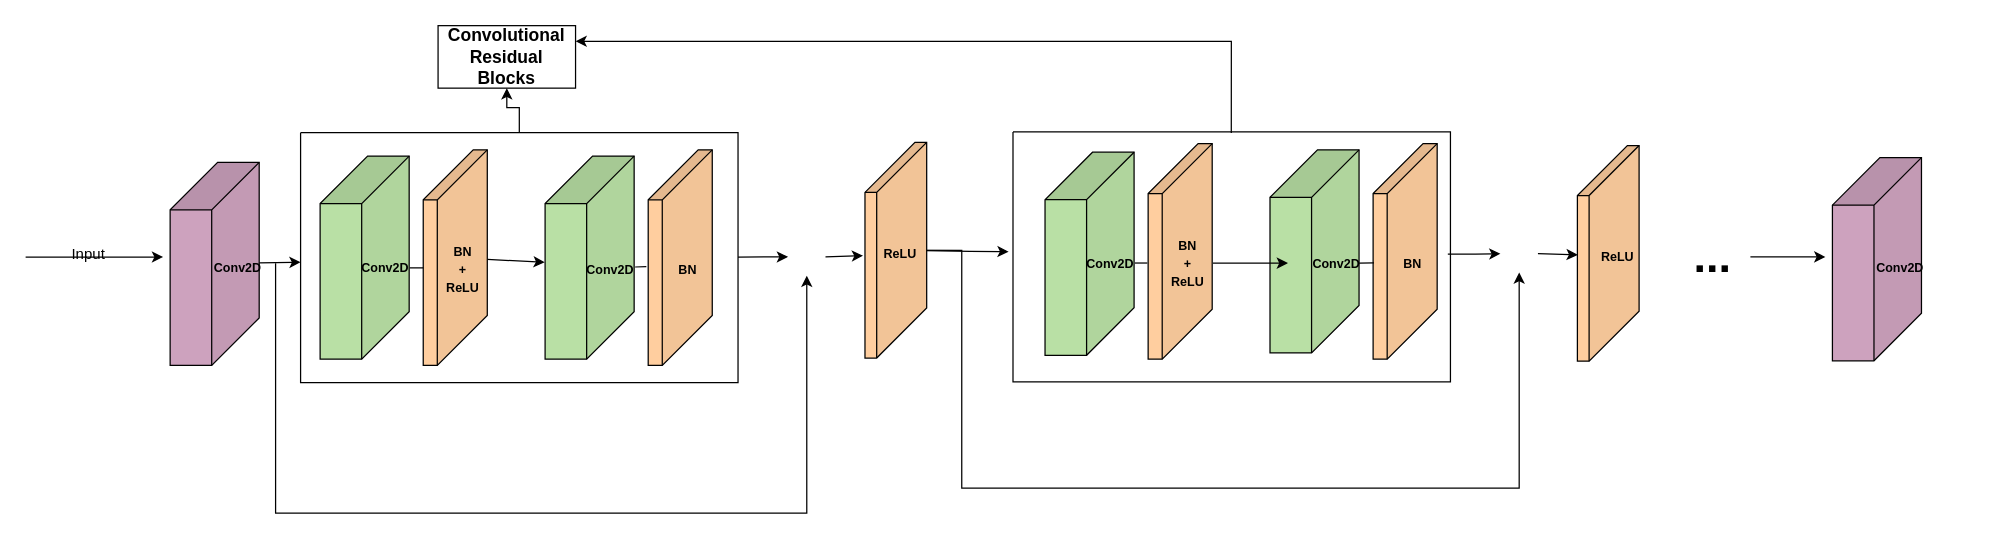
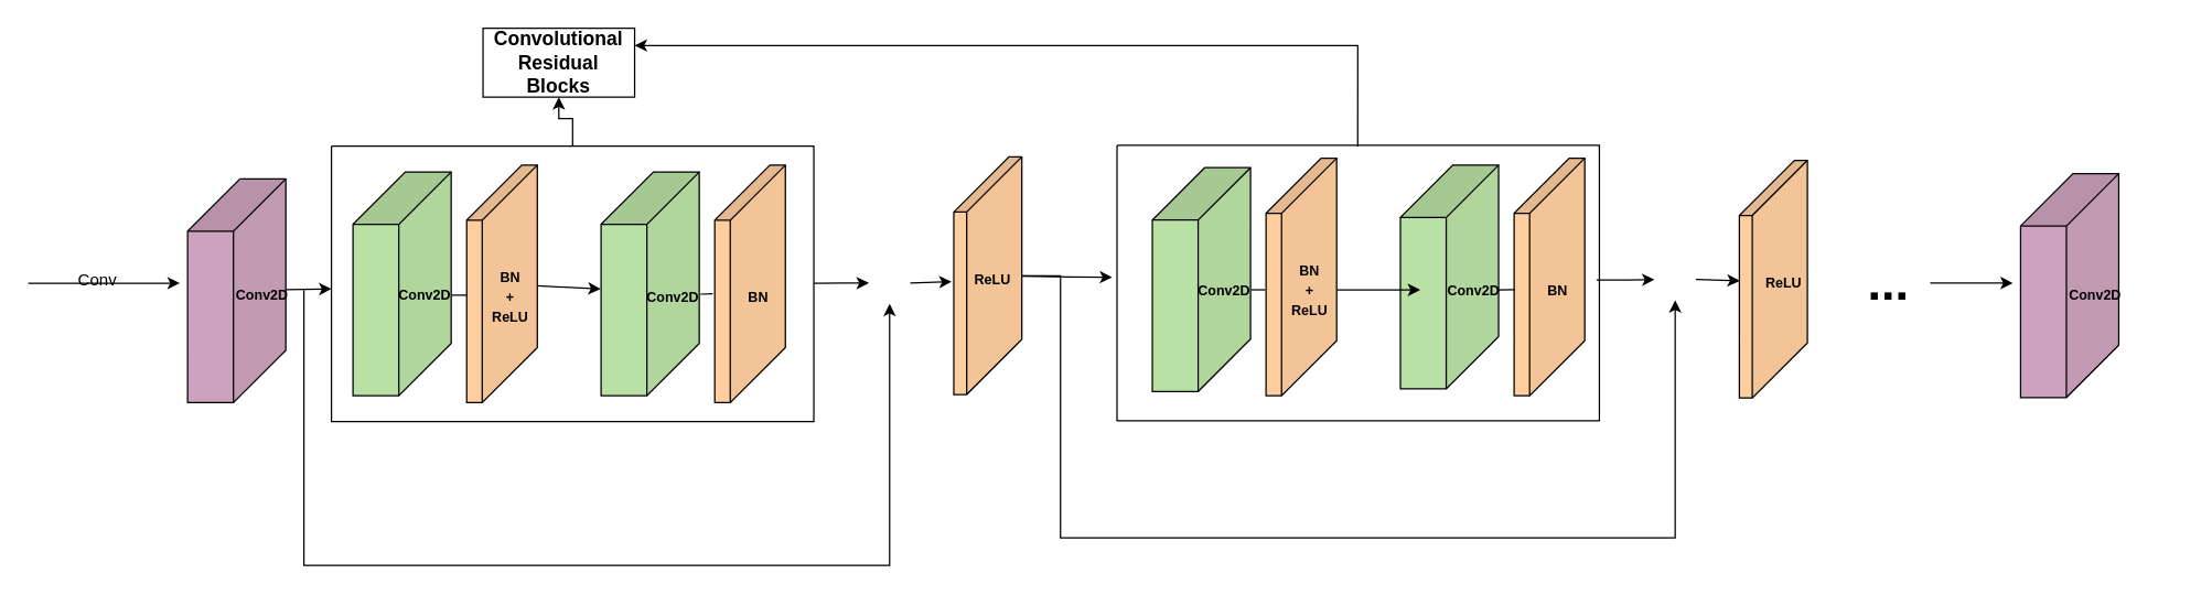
- <mxCell id="50" value="Input&lt;br&gt;" style="text;html=1;align=center;verticalAlign=middle;resizable=0;points=[];autosize=1;strokeColor=none;fillColor=none;" vertex="1" parent="1"><mxGeometry x="45" y="188" width="50" height="30" as="geometry" /></mxCell>
+ <mxCell id="50" value="Conv&lt;br&gt;" style="text;html=1;align=center;verticalAlign=middle;resizable=0;points=[];autosize=1;strokeColor=none;fillColor=none;" vertex="1" parent="1"><mxGeometry x="45" y="188" width="50" height="30" as="geometry" /></mxCell>
